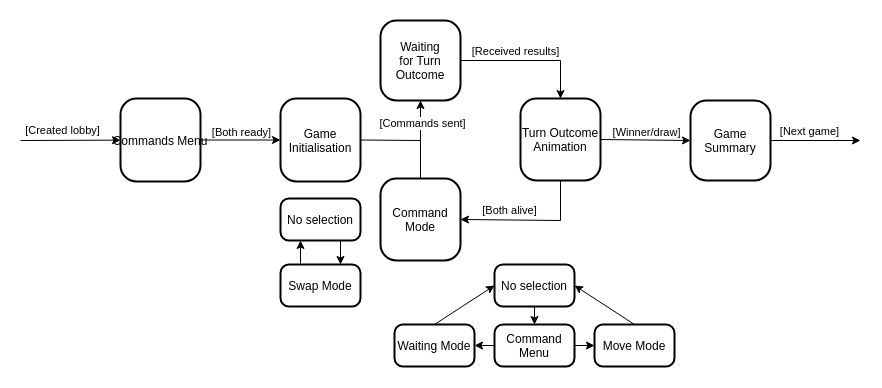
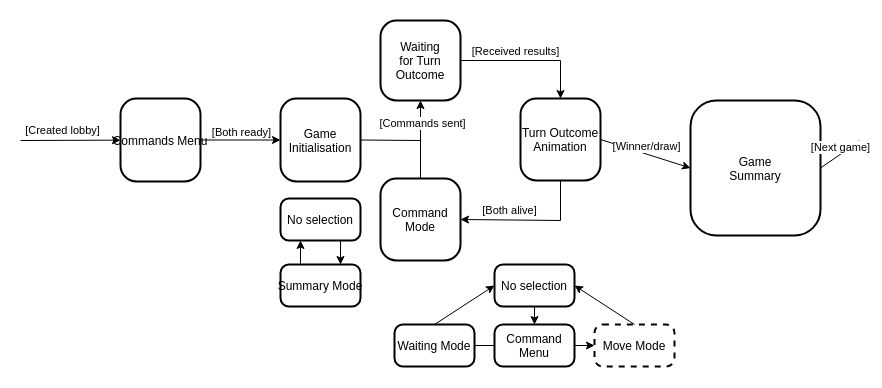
- <mxCell id="13" value="Game&#10;Summary" style="rounded=1;arcSize=20;strokeWidth=2" parent="1" vertex="1"><mxGeometry x="690" y="100" width="80" height="80" as="geometry" /></mxCell>
+ <mxCell id="13" value="Game&#10;Summary" style="rounded=1;arcSize=20;strokeWidth=2" parent="1" vertex="1"><mxGeometry x="690" y="100" width="130" height="135" as="geometry" /></mxCell>
- <mxCell id="25" value="Swap Mode" style="rounded=1;arcSize=20;strokeWidth=2" vertex="1" parent="1"><mxGeometry x="280" y="264" width="80" height="42" as="geometry" /></mxCell>
+ <mxCell id="25" value="Summary Mode" style="rounded=1;arcSize=20;strokeWidth=2" vertex="1" parent="1"><mxGeometry x="280" y="264" width="80" height="42" as="geometry" /></mxCell>
- <mxCell id="27" value="" style="endArrow=classic;html=1;rounded=0;exitX=0;exitY=0.5;exitDx=0;exitDy=0;entryX=1;entryY=0.5;entryDx=0;entryDy=0;" edge="1" parent="1" source="23" target="26"><mxGeometry width="50" height="50" relative="1" as="geometry"><mxPoint x="370" y="279" as="sourcePoint" /><mxPoint x="460" y="315" as="targetPoint" /></mxGeometry></mxCell>
+ <mxCell id="27" value="" style="endArrow=none;html=1;rounded=0;exitX=0;exitY=0.5;exitDx=0;exitDy=0;entryX=1;entryY=0.5;entryDx=0;entryDy=0;" edge="1" parent="1" source="23" target="26"><mxGeometry width="50" height="50" relative="1" as="geometry"><mxPoint x="370" y="279" as="sourcePoint" /><mxPoint x="460" y="315" as="targetPoint" /></mxGeometry></mxCell>
- <mxCell id="24" value="Move Mode" style="rounded=1;arcSize=20;strokeWidth=2" vertex="1" parent="1"><mxGeometry x="594" y="324" width="80" height="42" as="geometry" /></mxCell>
+ <mxCell id="24" value="Move Mode" style="rounded=1;arcSize=20;strokeWidth=2;dashed=1;" vertex="1" parent="1"><mxGeometry x="594" y="324" width="80" height="42" as="geometry" /></mxCell>
